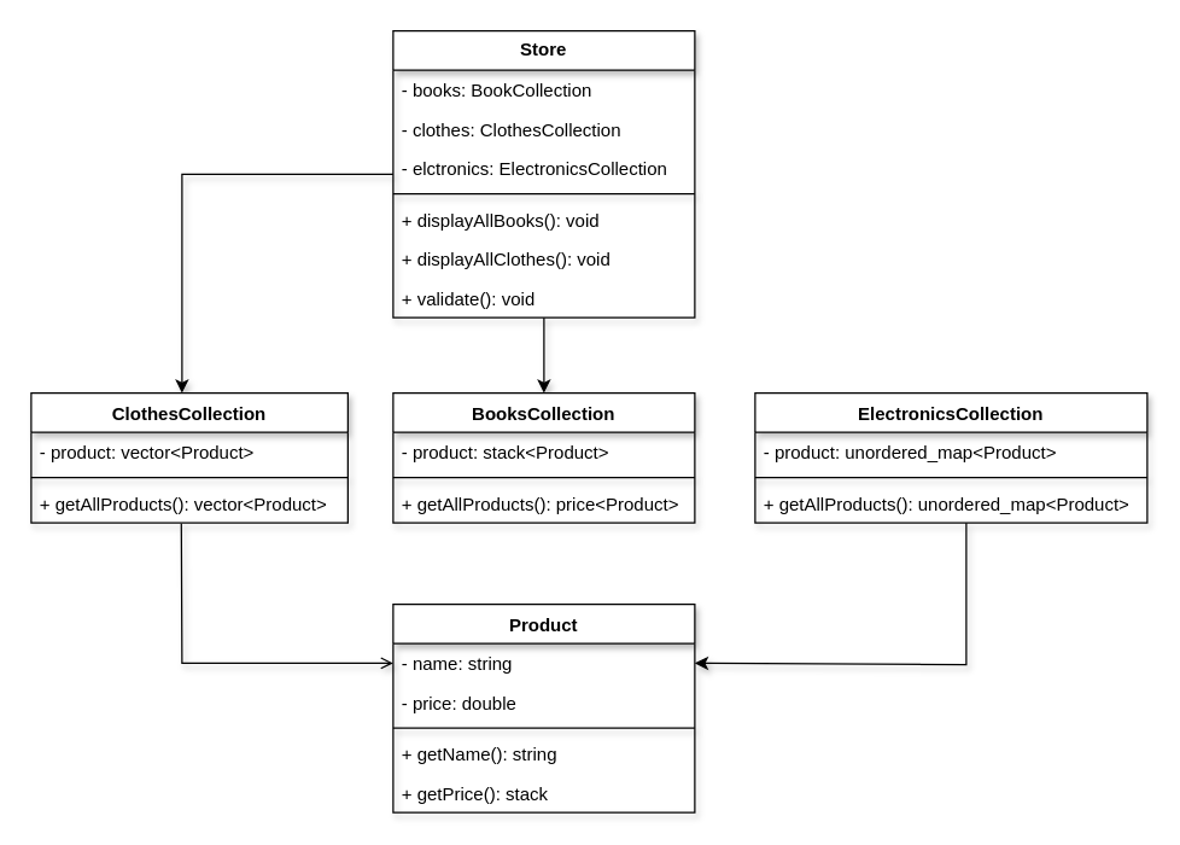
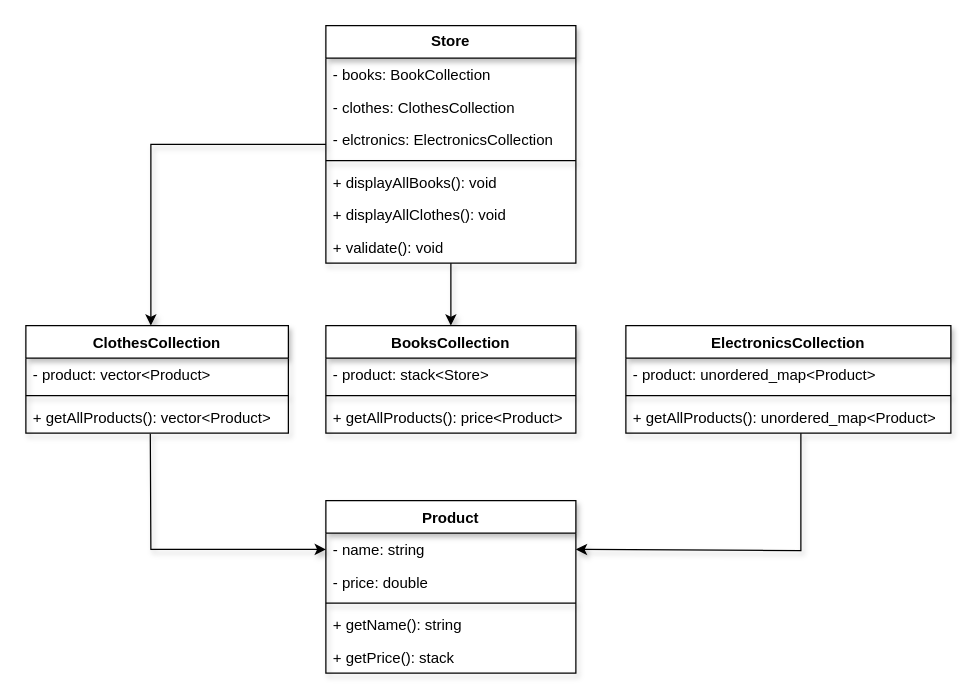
- <mxCell id="12" value="- product: stack&amp;lt;Product&amp;gt;" style="text;align=left;verticalAlign=top;spacingLeft=4;spacingRight=4;overflow=hidden;rotatable=0;points=[[0,0.5],[1,0.5]];portConstraint=eastwest;whiteSpace=wrap;html=1;shadow=1;" vertex="1" parent="11"><mxGeometry y="26" width="200" height="26" as="geometry" /></mxCell>
+ <mxCell id="12" value="- product: stack&amp;lt;Store&amp;gt;" style="text;align=left;verticalAlign=top;spacingLeft=4;spacingRight=4;overflow=hidden;rotatable=0;points=[[0,0.5],[1,0.5]];portConstraint=eastwest;whiteSpace=wrap;html=1;shadow=1;" vertex="1" parent="11"><mxGeometry y="26" width="200" height="26" as="geometry" /></mxCell>
- <mxCell id="16" style="edgeStyle=none;html=1;exitX=0.474;exitY=1.019;exitDx=0;exitDy=0;exitPerimeter=0;entryX=0;entryY=0.5;entryDx=0;entryDy=0;rounded=0;curved=0;shadow=1;endArrow=open;" edge="1" parent="1" source="20" target="27"><mxGeometry relative="1" as="geometry"><Array as="points"><mxPoint x="120" y="439" /></Array></mxGeometry></mxCell>
+ <mxCell id="16" style="edgeStyle=none;html=1;exitX=0.474;exitY=1.019;exitDx=0;exitDy=0;exitPerimeter=0;entryX=0;entryY=0.5;entryDx=0;entryDy=0;rounded=0;curved=0;shadow=1;" edge="1" parent="1" source="20" target="27"><mxGeometry relative="1" as="geometry"><Array as="points"><mxPoint x="120" y="439" /></Array></mxGeometry></mxCell>
